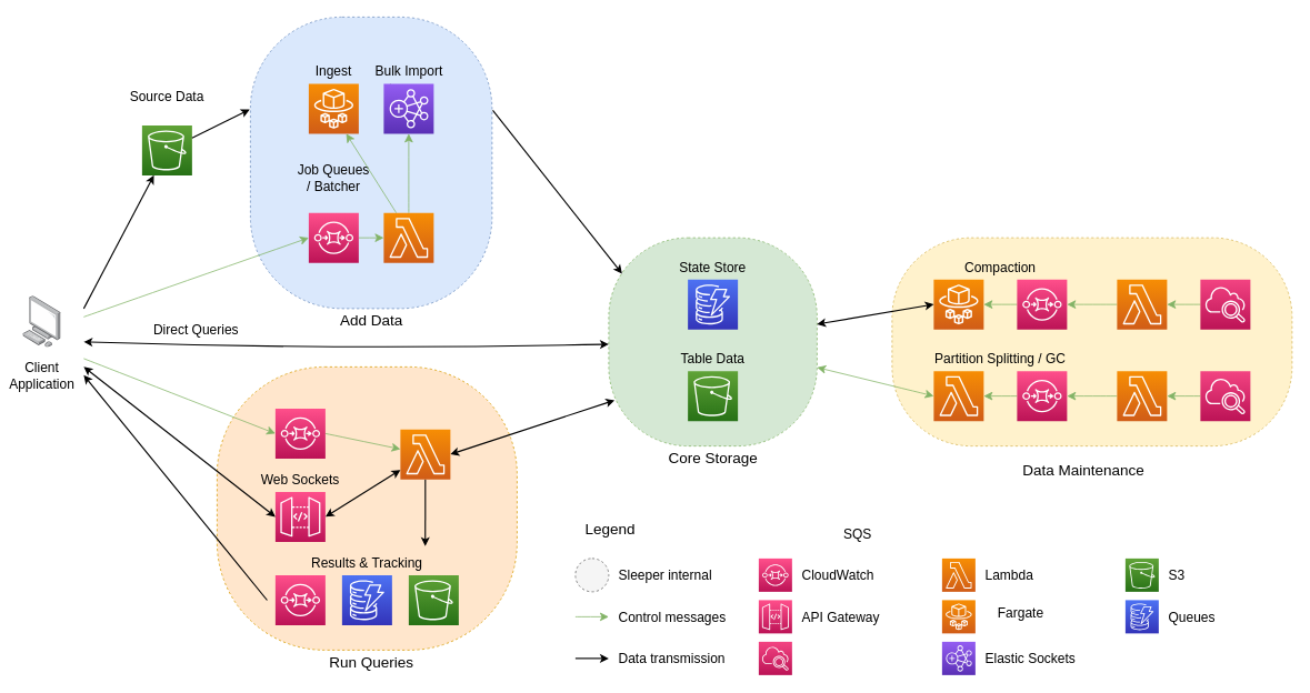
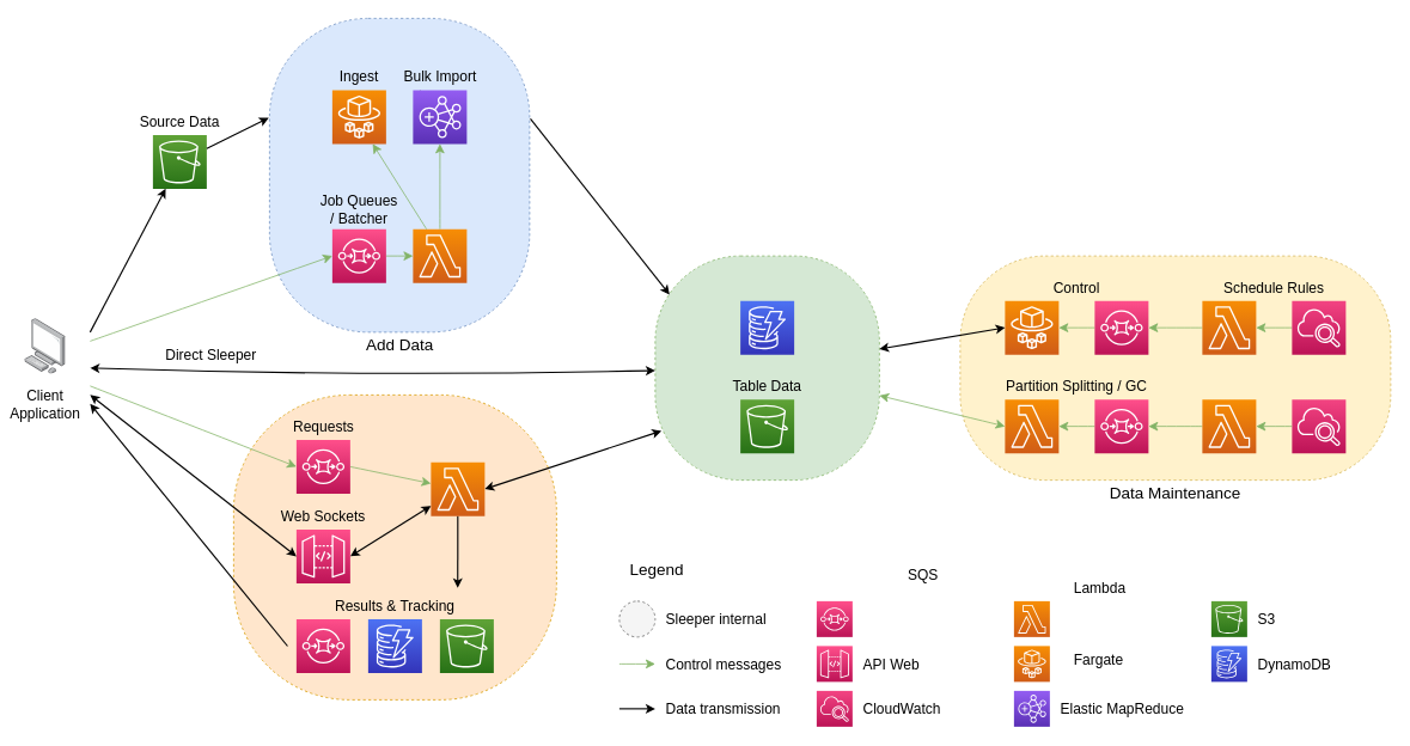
- <mxCell id="64" value="Source Data" style="text;html=1;strokeColor=none;fillColor=none;align=center;verticalAlign=middle;whiteSpace=wrap;rounded=0;fontSize=16;" parent="1" vertex="1"><mxGeometry x="150" y="100" width="100" height="30" as="geometry" /></mxCell>
+ <mxCell id="64" value="Source Data" style="text;html=1;strokeColor=none;fillColor=none;align=center;verticalAlign=middle;whiteSpace=wrap;rounded=0;fontSize=16;" parent="1" vertex="1"><mxGeometry x="150" y="120" width="100" height="30" as="geometry" /></mxCell>
- <mxCell id="17" value="Job Queues&lt;br&gt;/ Batcher" style="text;html=1;strokeColor=none;fillColor=none;align=center;verticalAlign=middle;whiteSpace=wrap;rounded=0;fontSize=16;" parent="1" vertex="1"><mxGeometry x="350" y="190" width="100" height="45" as="geometry" /></mxCell>
+ <mxCell id="17" value="Job Queues&lt;br&gt;/ Batcher" style="text;html=1;strokeColor=none;fillColor=none;align=center;verticalAlign=middle;whiteSpace=wrap;rounded=0;fontSize=16;" parent="1" vertex="1"><mxGeometry x="350" y="210" width="100" height="45" as="geometry" /></mxCell>
- <mxCell id="29" value="State Store" style="text;html=1;strokeColor=none;fillColor=none;align=center;verticalAlign=middle;whiteSpace=wrap;rounded=0;fontSize=16;" parent="1" vertex="1"><mxGeometry x="800" y="305" width="110" height="30" as="geometry" /></mxCell>
- <mxCell id="43" value="Compaction" style="text;html=1;strokeColor=none;fillColor=none;align=center;verticalAlign=middle;whiteSpace=wrap;rounded=0;fontSize=16;" parent="1" vertex="1"><mxGeometry x="1120" y="305" width="160" height="30" as="geometry" /></mxCell>
+ <mxCell id="43" value="Control" style="text;html=1;strokeColor=none;fillColor=none;align=center;verticalAlign=middle;whiteSpace=wrap;rounded=0;fontSize=16;" parent="1" vertex="1"><mxGeometry x="1120" y="305" width="160" height="30" as="geometry" /></mxCell>
+ <mxCell id="45" value="Schedule Rules" style="text;html=1;strokeColor=none;fillColor=none;align=center;verticalAlign=middle;whiteSpace=wrap;rounded=0;fontSize=16;" parent="1" vertex="1"><mxGeometry x="1340" y="305" width="160" height="30" as="geometry" /></mxCell>
- <mxCell id="92" value="Direct Queries" style="text;html=1;strokeColor=none;fillColor=none;align=center;verticalAlign=middle;whiteSpace=wrap;rounded=0;fontSize=16;" vertex="1" parent="1"><mxGeometry x="170" y="380" width="130" height="30" as="geometry" /></mxCell>
+ <mxCell id="92" value="Direct Sleeper" style="text;html=1;strokeColor=none;fillColor=none;align=center;verticalAlign=middle;whiteSpace=wrap;rounded=0;fontSize=16;" vertex="1" parent="1"><mxGeometry x="170" y="380" width="130" height="30" as="geometry" /></mxCell>
+ <mxCell id="71" value="Requests" style="text;html=1;strokeColor=none;fillColor=none;align=center;verticalAlign=middle;whiteSpace=wrap;rounded=0;fontSize=16;" parent="1" vertex="1"><mxGeometry x="307.5" y="460" width="105" height="30" as="geometry" /></mxCell>
- <mxCell id="6" value="Core Storage" style="text;html=1;strokeColor=none;fillColor=none;align=center;verticalAlign=middle;whiteSpace=wrap;rounded=0;fontSize=18;" parent="1" vertex="1"><mxGeometry x="792.5" y="535" width="125" height="30" as="geometry" /></mxCell>
- <mxCell id="46" value="Data Maintenance" style="text;html=1;strokeColor=none;fillColor=none;align=center;verticalAlign=middle;whiteSpace=wrap;rounded=0;fontSize=18;" parent="1" vertex="1"><mxGeometry x="1175" y="550" width="250" height="30" as="geometry" /></mxCell>
+ <mxCell id="46" value="Data Maintenance" style="text;html=1;strokeColor=none;fillColor=none;align=center;verticalAlign=middle;whiteSpace=wrap;rounded=0;fontSize=18;" parent="1" vertex="1"><mxGeometry x="1185" y="535" width="250" height="30" as="geometry" /></mxCell>
- <mxCell id="53" value="CloudWatch" style="text;html=1;strokeColor=none;fillColor=none;align=left;verticalAlign=middle;whiteSpace=wrap;rounded=0;fontSize=16;" parent="1" vertex="1"><mxGeometry x="960" y="675" width="110" height="30" as="geometry" /></mxCell>
+ <mxCell id="53" value="CloudWatch" style="text;html=1;strokeColor=none;fillColor=none;align=left;verticalAlign=middle;whiteSpace=wrap;rounded=0;fontSize=16;" parent="1" vertex="1"><mxGeometry x="960" y="775" width="110" height="30" as="geometry" /></mxCell>
- <mxCell id="54" value="Lambda" style="text;html=1;strokeColor=none;fillColor=none;align=left;verticalAlign=middle;whiteSpace=wrap;rounded=0;fontSize=16;" parent="1" vertex="1"><mxGeometry x="1180" y="675" width="110" height="30" as="geometry" /></mxCell>
+ <mxCell id="54" value="Lambda" style="text;html=1;strokeColor=none;fillColor=none;align=left;verticalAlign=middle;whiteSpace=wrap;rounded=0;fontSize=16;" parent="1" vertex="1"><mxGeometry x="1195" y="640" width="110" height="30" as="geometry" /></mxCell>
- <mxCell id="50" value="API Gateway" style="text;html=1;strokeColor=none;fillColor=none;align=left;verticalAlign=middle;whiteSpace=wrap;rounded=0;fontSize=16;" parent="1" vertex="1"><mxGeometry x="960" y="725" width="110" height="30" as="geometry" /></mxCell>
+ <mxCell id="50" value="API Web" style="text;html=1;strokeColor=none;fillColor=none;align=left;verticalAlign=middle;whiteSpace=wrap;rounded=0;fontSize=16;" parent="1" vertex="1"><mxGeometry x="960" y="725" width="110" height="30" as="geometry" /></mxCell>
- <mxCell id="60" value="Queues" style="text;html=1;strokeColor=none;fillColor=none;align=left;verticalAlign=middle;whiteSpace=wrap;rounded=0;fontSize=16;" parent="1" vertex="1"><mxGeometry x="1400" y="725" width="150" height="30" as="geometry" /></mxCell>
+ <mxCell id="60" value="DynamoDB" style="text;html=1;strokeColor=none;fillColor=none;align=left;verticalAlign=middle;whiteSpace=wrap;rounded=0;fontSize=16;" parent="1" vertex="1"><mxGeometry x="1400" y="725" width="150" height="30" as="geometry" /></mxCell>
- <mxCell id="58" value="Elastic Sockets" style="text;html=1;strokeColor=none;fillColor=none;align=left;verticalAlign=middle;whiteSpace=wrap;rounded=0;fontSize=16;" parent="1" vertex="1"><mxGeometry x="1180" y="775" width="150" height="30" as="geometry" /></mxCell>
+ <mxCell id="58" value="Elastic MapReduce" style="text;html=1;strokeColor=none;fillColor=none;align=left;verticalAlign=middle;whiteSpace=wrap;rounded=0;fontSize=16;" parent="1" vertex="1"><mxGeometry x="1180" y="775" width="150" height="30" as="geometry" /></mxCell>
- <mxCell id="8" value="Run Queries" style="text;html=1;strokeColor=none;fillColor=none;align=center;verticalAlign=middle;whiteSpace=wrap;rounded=0;fontSize=18;" parent="1" vertex="1"><mxGeometry x="392.5" y="780" width="105" height="30" as="geometry" /></mxCell>
